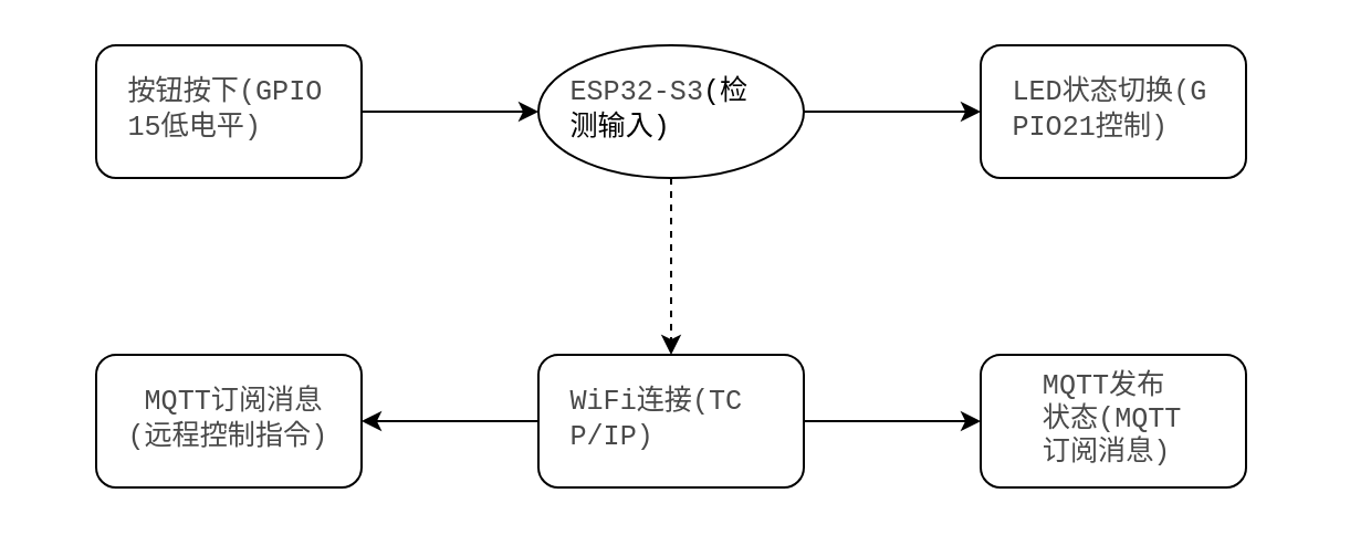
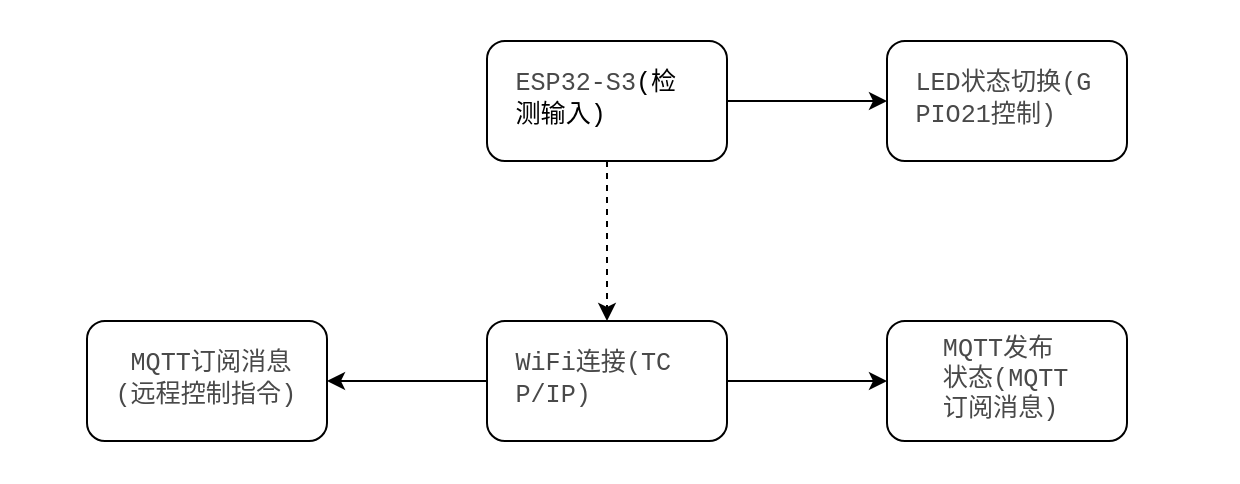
- <mxCell id="3" value="&lt;pre style=&quot;font-family: Menlo, &amp;quot;Roboto Mono&amp;quot;, &amp;quot;Courier New&amp;quot;, Courier, monospace, Inter, sans-serif; overflow: auto; padding: 9.144px 13.716px; text-wrap-mode: wrap; word-break: break-all; color: rgb(73, 73, 73); font-size: 12.573px; text-align: start; margin-top: 0px !important; margin-bottom: 0px !important;&quot;&gt;按钮按下(GPIO15低电平)&lt;/pre&gt;" style="rounded=1;whiteSpace=wrap;html=1;" vertex="1" parent="1"><mxGeometry x="20" y="20" width="120" height="60" as="geometry" /></mxCell>
- <mxCell id="2" value="" style="edgeStyle=orthogonalEdgeStyle;rounded=0;orthogonalLoop=1;jettySize=auto;html=1;" edge="1" parent="1" source="3" target="6"><mxGeometry relative="1" as="geometry" /></mxCell>
- <mxCell id="6" value="&lt;pre style=&quot;font-family: Menlo, &amp;quot;Roboto Mono&amp;quot;, &amp;quot;Courier New&amp;quot;, Courier, monospace, Inter, sans-serif; overflow: auto; padding: 9.144px 13.716px; text-wrap-mode: wrap; word-break: break-all; font-size: 12.573px; text-align: start; margin-top: 0px !important; margin-bottom: 0px !important;&quot;&gt;&lt;font style=&quot;color: rgb(73, 73, 73);&quot;&gt;ESP32-S3&lt;/font&gt;(检测输入)&lt;/pre&gt;" style="ellipse;whiteSpace=wrap;html=1;" vertex="1" parent="1"><mxGeometry x="220" y="20" width="120" height="60" as="geometry" /></mxCell>
+ <mxCell id="6" value="&lt;pre style=&quot;font-family: Menlo, &amp;quot;Roboto Mono&amp;quot;, &amp;quot;Courier New&amp;quot;, Courier, monospace, Inter, sans-serif; overflow: auto; padding: 9.144px 13.716px; text-wrap-mode: wrap; word-break: break-all; font-size: 12.573px; text-align: start; margin-top: 0px !important; margin-bottom: 0px !important;&quot;&gt;&lt;font style=&quot;color: rgb(73, 73, 73);&quot;&gt;ESP32-S3&lt;/font&gt;(检测输入)&lt;/pre&gt;" style="whiteSpace=wrap;html=1;rounded=1;" vertex="1" parent="1"><mxGeometry x="220" y="20" width="120" height="60" as="geometry" /></mxCell>
